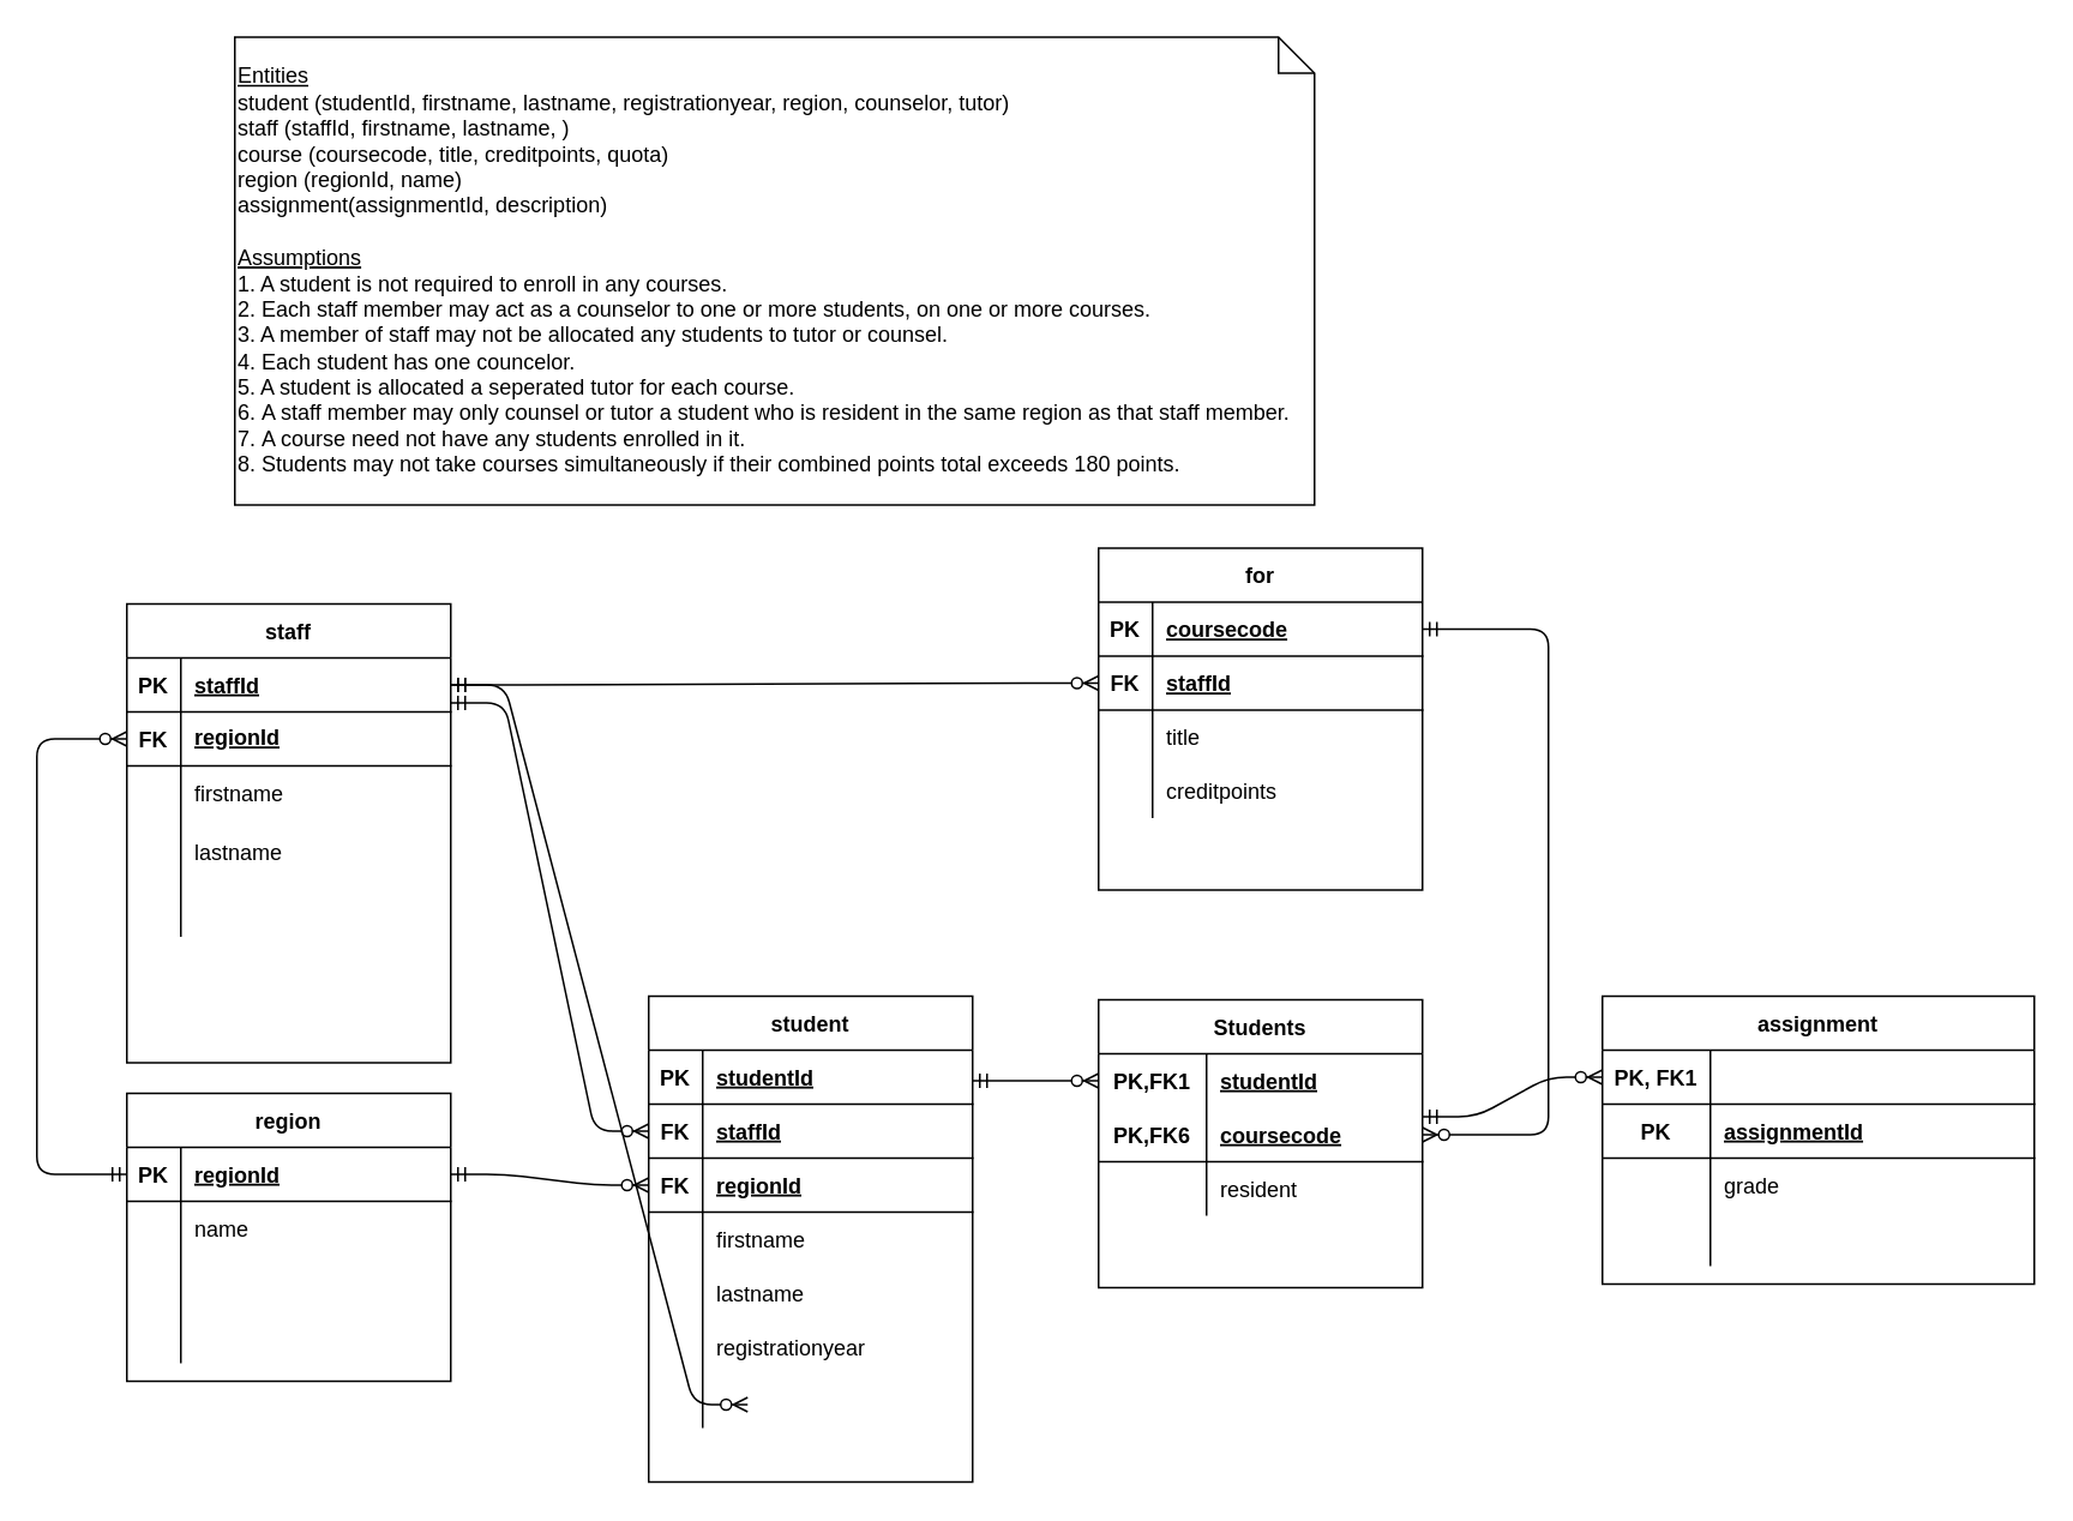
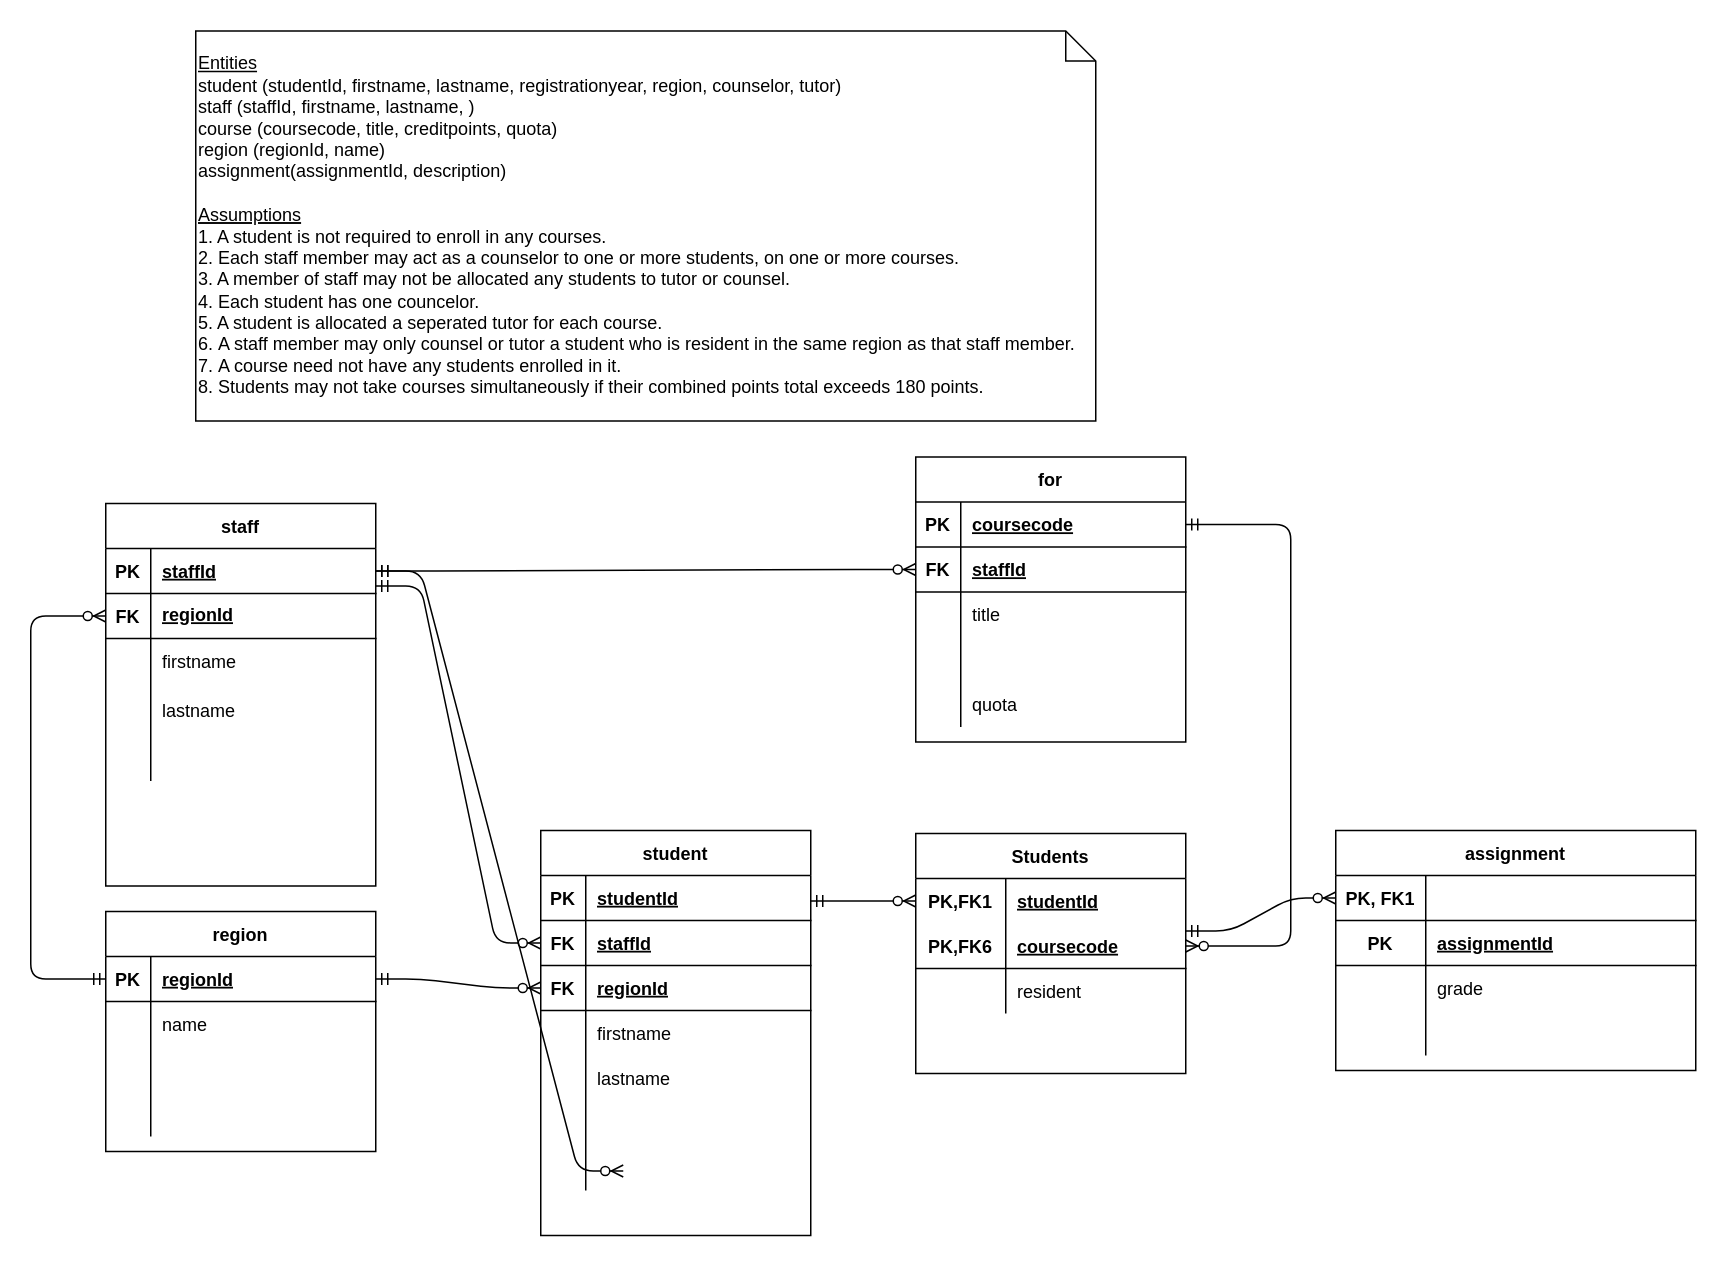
- <mxCell id="76" value="creditpoints" style="shape=partialRectangle;connectable=0;fillColor=none;top=0;left=0;bottom=0;right=0;align=left;spacingLeft=6;overflow=hidden;" vertex="1" parent="74"><mxGeometry x="30" width="150" height="30" as="geometry" /></mxCell>
+ <mxCell id="79" value="quota" style="shape=partialRectangle;connectable=0;fillColor=none;top=0;left=0;bottom=0;right=0;align=left;spacingLeft=6;overflow=hidden;" vertex="1" parent="77"><mxGeometry x="30" width="150" height="30" as="geometry" /></mxCell>
- <mxCell id="56" value="registrationyear" style="shape=partialRectangle;connectable=0;fillColor=none;top=0;left=0;bottom=0;right=0;align=left;spacingLeft=6;overflow=hidden;" vertex="1" parent="54"><mxGeometry x="30" width="150" height="30" as="geometry" /></mxCell>
